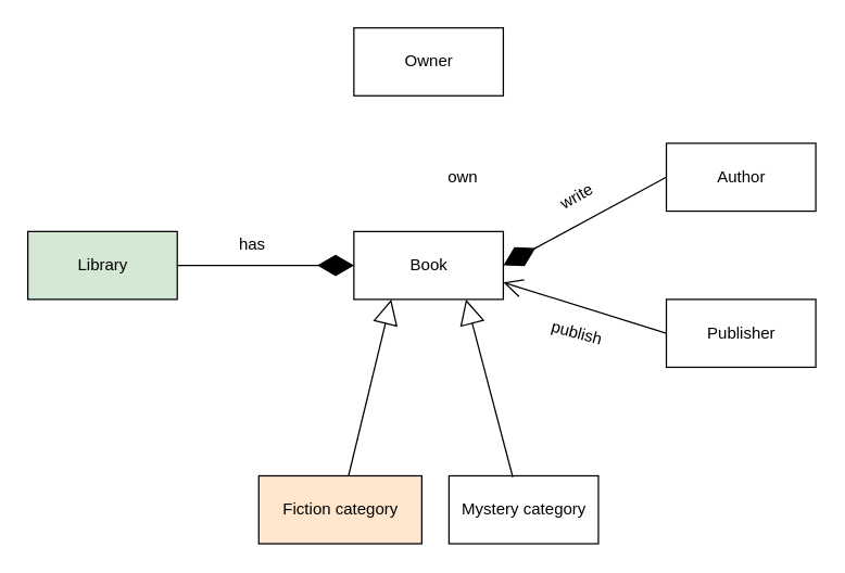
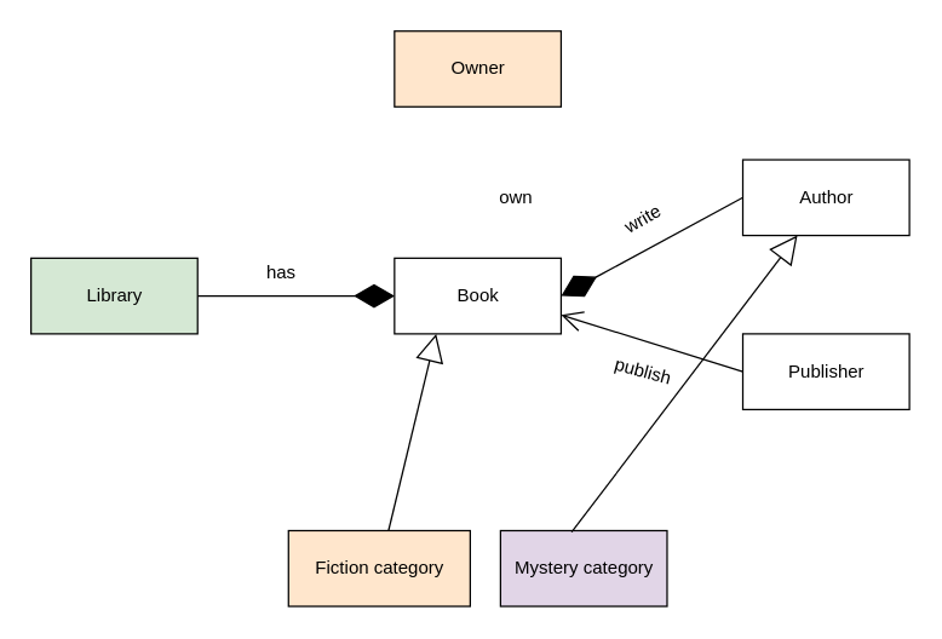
- <mxCell id="4" value="Owner" style="html=1;" vertex="1" parent="1"><mxGeometry x="260" y="20" width="110" height="50" as="geometry" /></mxCell>
+ <mxCell id="4" value="Owner" style="html=1;fillColor=#ffe6cc;" vertex="1" parent="1"><mxGeometry x="260" y="20" width="110" height="50" as="geometry" /></mxCell>
- <mxCell id="10" value="" style="endArrow=block;endSize=16;endFill=0;html=1;entryX=0.75;entryY=1;entryDx=0;entryDy=0;exitX=0.427;exitY=0.02;exitDx=0;exitDy=0;exitPerimeter=0;" edge="1" parent="1" source="8" target="2"><mxGeometry width="160" relative="1" as="geometry"><mxPoint x="300" y="330" as="sourcePoint" /><mxPoint x="460" y="330" as="targetPoint" /></mxGeometry></mxCell>
+ <mxCell id="10" value="" style="endArrow=block;endSize=16;endFill=0;html=1;exitX=0.427;exitY=0.02;exitDx=0;exitDy=0;exitPerimeter=0;" edge="1" parent="1" source="8" target="3"><mxGeometry width="160" relative="1" as="geometry"><mxPoint x="300" y="330" as="sourcePoint" /><mxPoint x="460" y="330" as="targetPoint" /></mxGeometry></mxCell>
- <mxCell id="8" value="Mystery category" style="html=1;" vertex="1" parent="1"><mxGeometry x="330" y="350" width="110" height="50" as="geometry" /></mxCell>
+ <mxCell id="8" value="Mystery category" style="html=1;fillColor=#e1d5e7;" vertex="1" parent="1"><mxGeometry x="330" y="350" width="110" height="50" as="geometry" /></mxCell>
